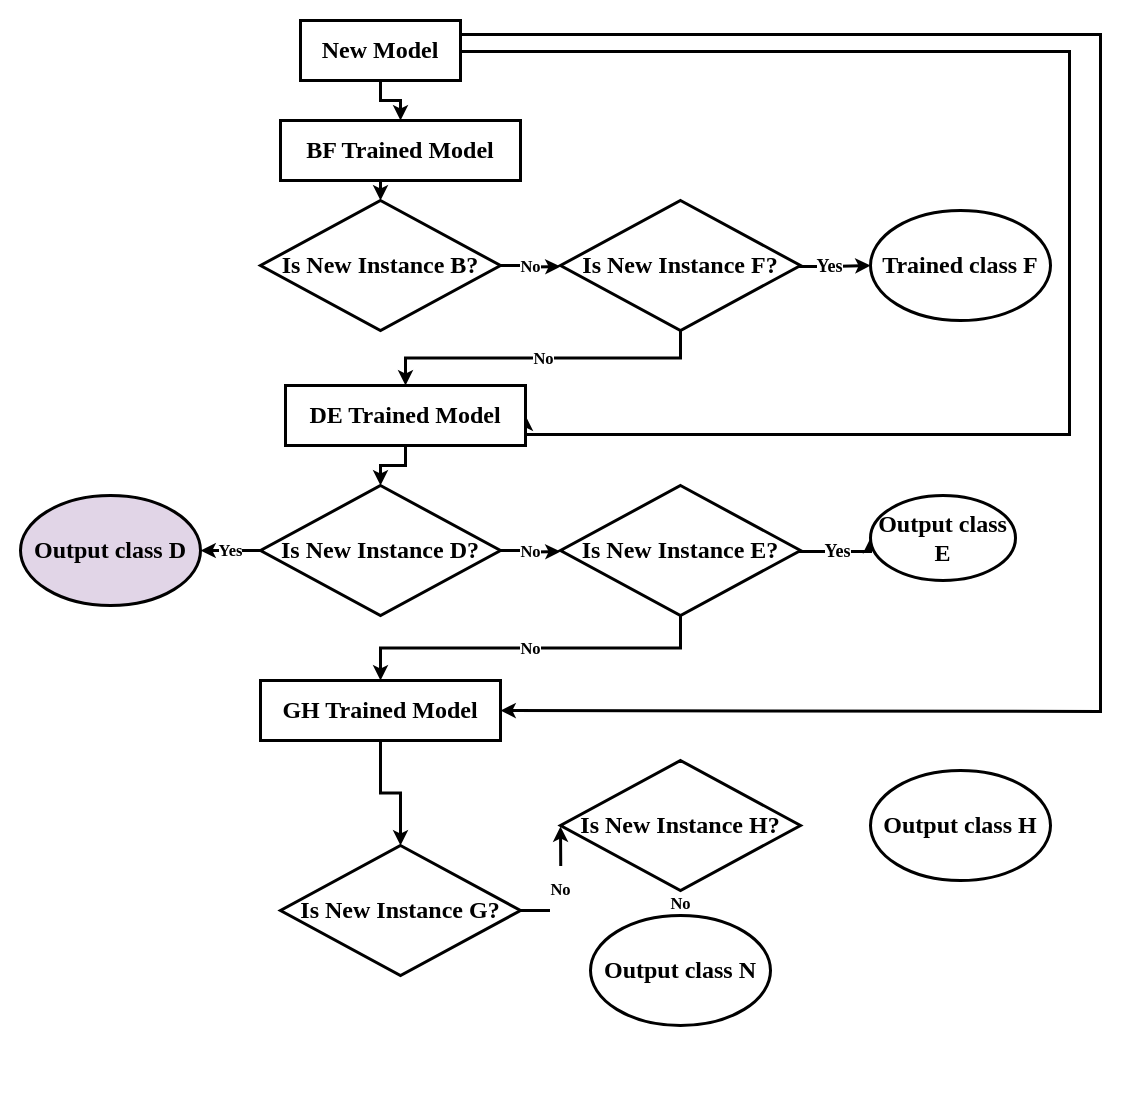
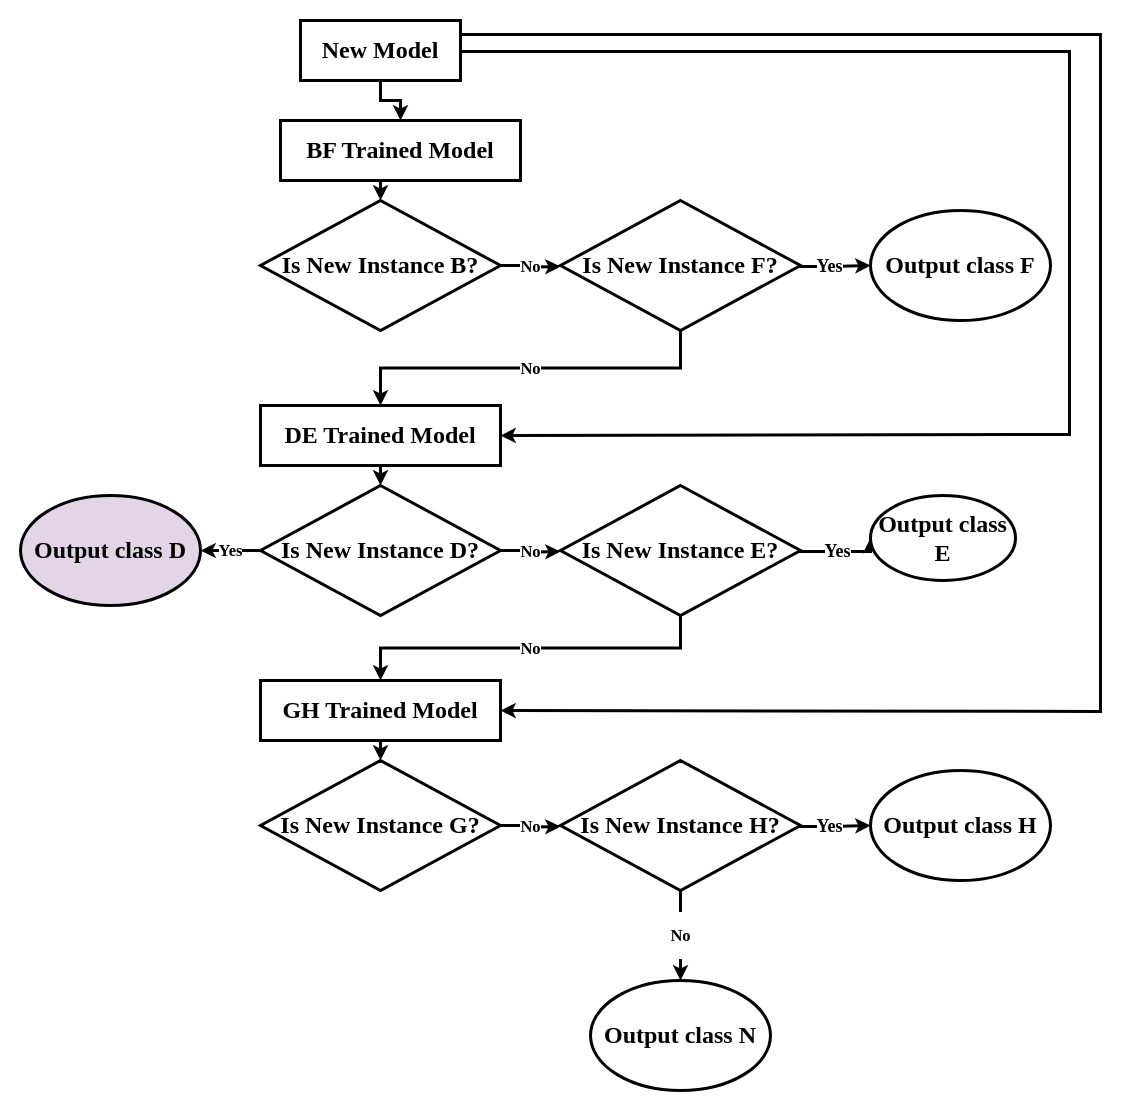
- <mxCell id="14" value="&lt;h1&gt;&lt;font face=&quot;Times New Roman&quot;&gt;Trained class F&lt;/font&gt;&lt;/h1&gt;" style="ellipse;whiteSpace=wrap;html=1;strokeWidth=3;" vertex="1" parent="1"><mxGeometry x="870" y="210" width="180" height="110" as="geometry" /></mxCell>
+ <mxCell id="14" value="&lt;h1&gt;&lt;font face=&quot;Times New Roman&quot;&gt;Output class F&lt;/font&gt;&lt;/h1&gt;" style="ellipse;whiteSpace=wrap;html=1;strokeWidth=3;" vertex="1" parent="1"><mxGeometry x="870" y="210" width="180" height="110" as="geometry" /></mxCell>
- <mxCell id="16" value="&lt;h1&gt;&lt;font face=&quot;Times New Roman&quot;&gt;DE Trained Model&lt;/font&gt;&lt;/h1&gt;" style="rounded=0;whiteSpace=wrap;html=1;strokeWidth=3;" vertex="1" parent="1"><mxGeometry x="285" y="385" width="240" height="60" as="geometry" /></mxCell>
+ <mxCell id="16" value="&lt;h1&gt;&lt;font face=&quot;Times New Roman&quot;&gt;DE Trained Model&lt;/font&gt;&lt;/h1&gt;" style="rounded=0;whiteSpace=wrap;html=1;strokeWidth=3;" vertex="1" parent="1"><mxGeometry x="260" y="405" width="240" height="60" as="geometry" /></mxCell>
+ <mxCell id="30" style="edgeStyle=orthogonalEdgeStyle;rounded=0;orthogonalLoop=1;jettySize=auto;html=1;exitX=1;exitY=0.5;exitDx=0;exitDy=0;entryX=0;entryY=0.5;entryDx=0;entryDy=0;strokeWidth=3;" edge="1" parent="1" source="33" target="34"><mxGeometry relative="1" as="geometry"><Array as="points"><mxPoint x="830" y="826" /><mxPoint x="830" y="826" /></Array></mxGeometry></mxCell>
+ <mxCell id="31" value="&lt;h2&gt;&lt;font face=&quot;Times New Roman&quot;&gt;Yes&lt;/font&gt;&lt;/h2&gt;" style="text;html=1;resizable=0;points=[];align=center;verticalAlign=middle;labelBackgroundColor=#ffffff;" vertex="1" connectable="0" parent="30"><mxGeometry x="0.2" relative="1" as="geometry"><mxPoint x="-13.5" y="-0.5" as="offset" /></mxGeometry></mxCell>
- <mxCell id="29" value="&lt;h1&gt;&lt;font face=&quot;Times New Roman&quot;&gt;Is New Instance G?&lt;/font&gt;&lt;/h1&gt;" style="rhombus;whiteSpace=wrap;html=1;strokeWidth=3;" vertex="1" parent="1"><mxGeometry x="280" y="845" width="240" height="130" as="geometry" /></mxCell>
+ <mxCell id="29" value="&lt;h1&gt;&lt;font face=&quot;Times New Roman&quot;&gt;Is New Instance G?&lt;/font&gt;&lt;/h1&gt;" style="rhombus;whiteSpace=wrap;html=1;strokeWidth=3;" vertex="1" parent="1"><mxGeometry x="260" y="760" width="240" height="130" as="geometry" /></mxCell>
- <mxCell id="35" value="&lt;h1&gt;&lt;font face=&quot;Times New Roman&quot;&gt;Output class N&lt;/font&gt;&lt;/h1&gt;" style="ellipse;whiteSpace=wrap;html=1;strokeWidth=3;" vertex="1" parent="1"><mxGeometry x="590" y="915" width="180" height="110" as="geometry" /></mxCell>
+ <mxCell id="35" value="&lt;h1&gt;&lt;font face=&quot;Times New Roman&quot;&gt;Output class N&lt;/font&gt;&lt;/h1&gt;" style="ellipse;whiteSpace=wrap;html=1;strokeWidth=3;" vertex="1" parent="1"><mxGeometry x="590" y="980" width="180" height="110" as="geometry" /></mxCell>
